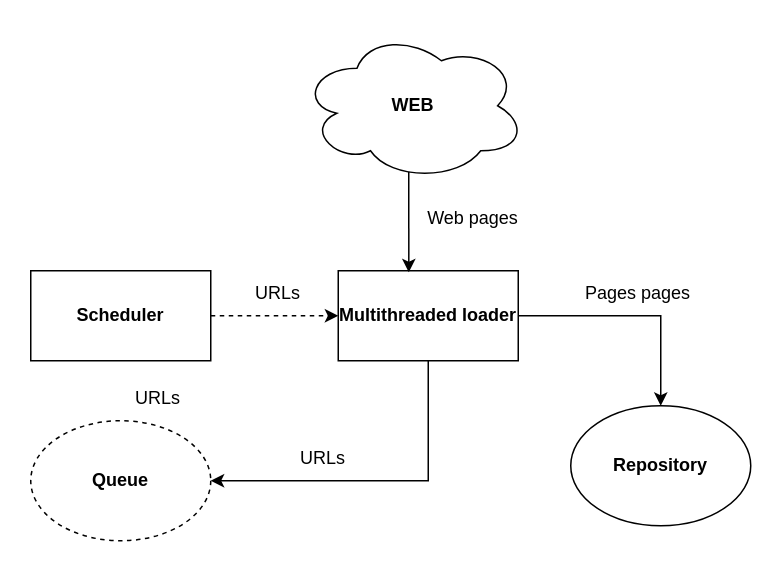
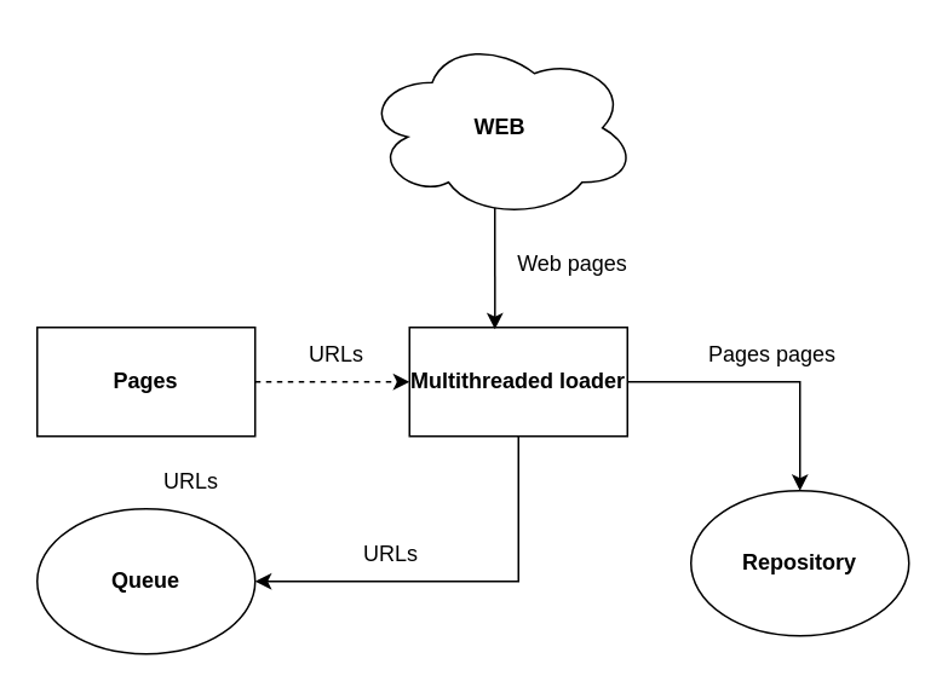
- <mxCell id="5" value="&lt;b&gt;Scheduler&lt;/b&gt;" style="rounded=0;whiteSpace=wrap;html=1;" vertex="1" parent="1"><mxGeometry x="20" y="180" width="120" height="60" as="geometry" /></mxCell>
+ <mxCell id="5" value="&lt;b&gt;Pages&lt;/b&gt;" style="rounded=0;whiteSpace=wrap;html=1;" vertex="1" parent="1"><mxGeometry x="20" y="180" width="120" height="60" as="geometry" /></mxCell>
- <mxCell id="4" value="&lt;b&gt;Queue&lt;/b&gt;" style="ellipse;whiteSpace=wrap;html=1;dashed=1;" vertex="1" parent="1"><mxGeometry x="20" y="280" width="120" height="80" as="geometry" /></mxCell>
+ <mxCell id="4" value="&lt;b&gt;Queue&lt;/b&gt;" style="ellipse;whiteSpace=wrap;html=1;" vertex="1" parent="1"><mxGeometry x="20" y="280" width="120" height="80" as="geometry" /></mxCell>
